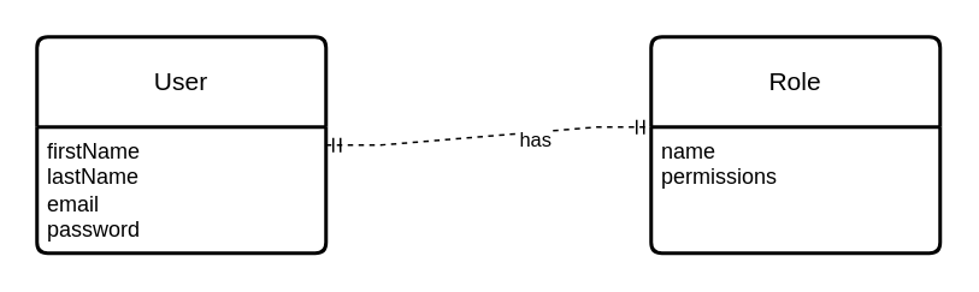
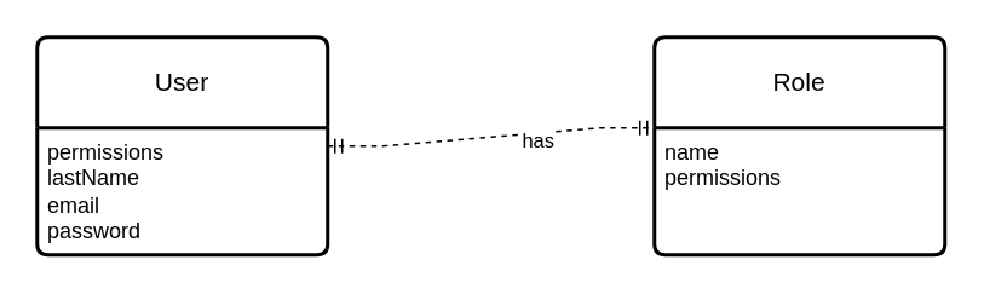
- <mxCell id="5" value="&lt;div&gt;firstName&lt;/div&gt;&lt;div&gt;lastName&lt;/div&gt;&lt;div&gt;email&lt;/div&gt;&lt;div&gt;password&lt;br&gt;&lt;/div&gt;" style="align=left;strokeColor=none;fillColor=none;spacingLeft=4;fontSize=12;verticalAlign=top;resizable=0;rotatable=0;part=1;html=1;" vertex="1" parent="4"><mxGeometry y="50" width="160" height="70" as="geometry" /></mxCell>
+ <mxCell id="5" value="&lt;div&gt;permissions&lt;/div&gt;&lt;div&gt;lastName&lt;/div&gt;&lt;div&gt;email&lt;/div&gt;&lt;div&gt;password&lt;br&gt;&lt;/div&gt;" style="align=left;strokeColor=none;fillColor=none;spacingLeft=4;fontSize=12;verticalAlign=top;resizable=0;rotatable=0;part=1;html=1;" vertex="1" parent="4"><mxGeometry y="50" width="160" height="70" as="geometry" /></mxCell>
